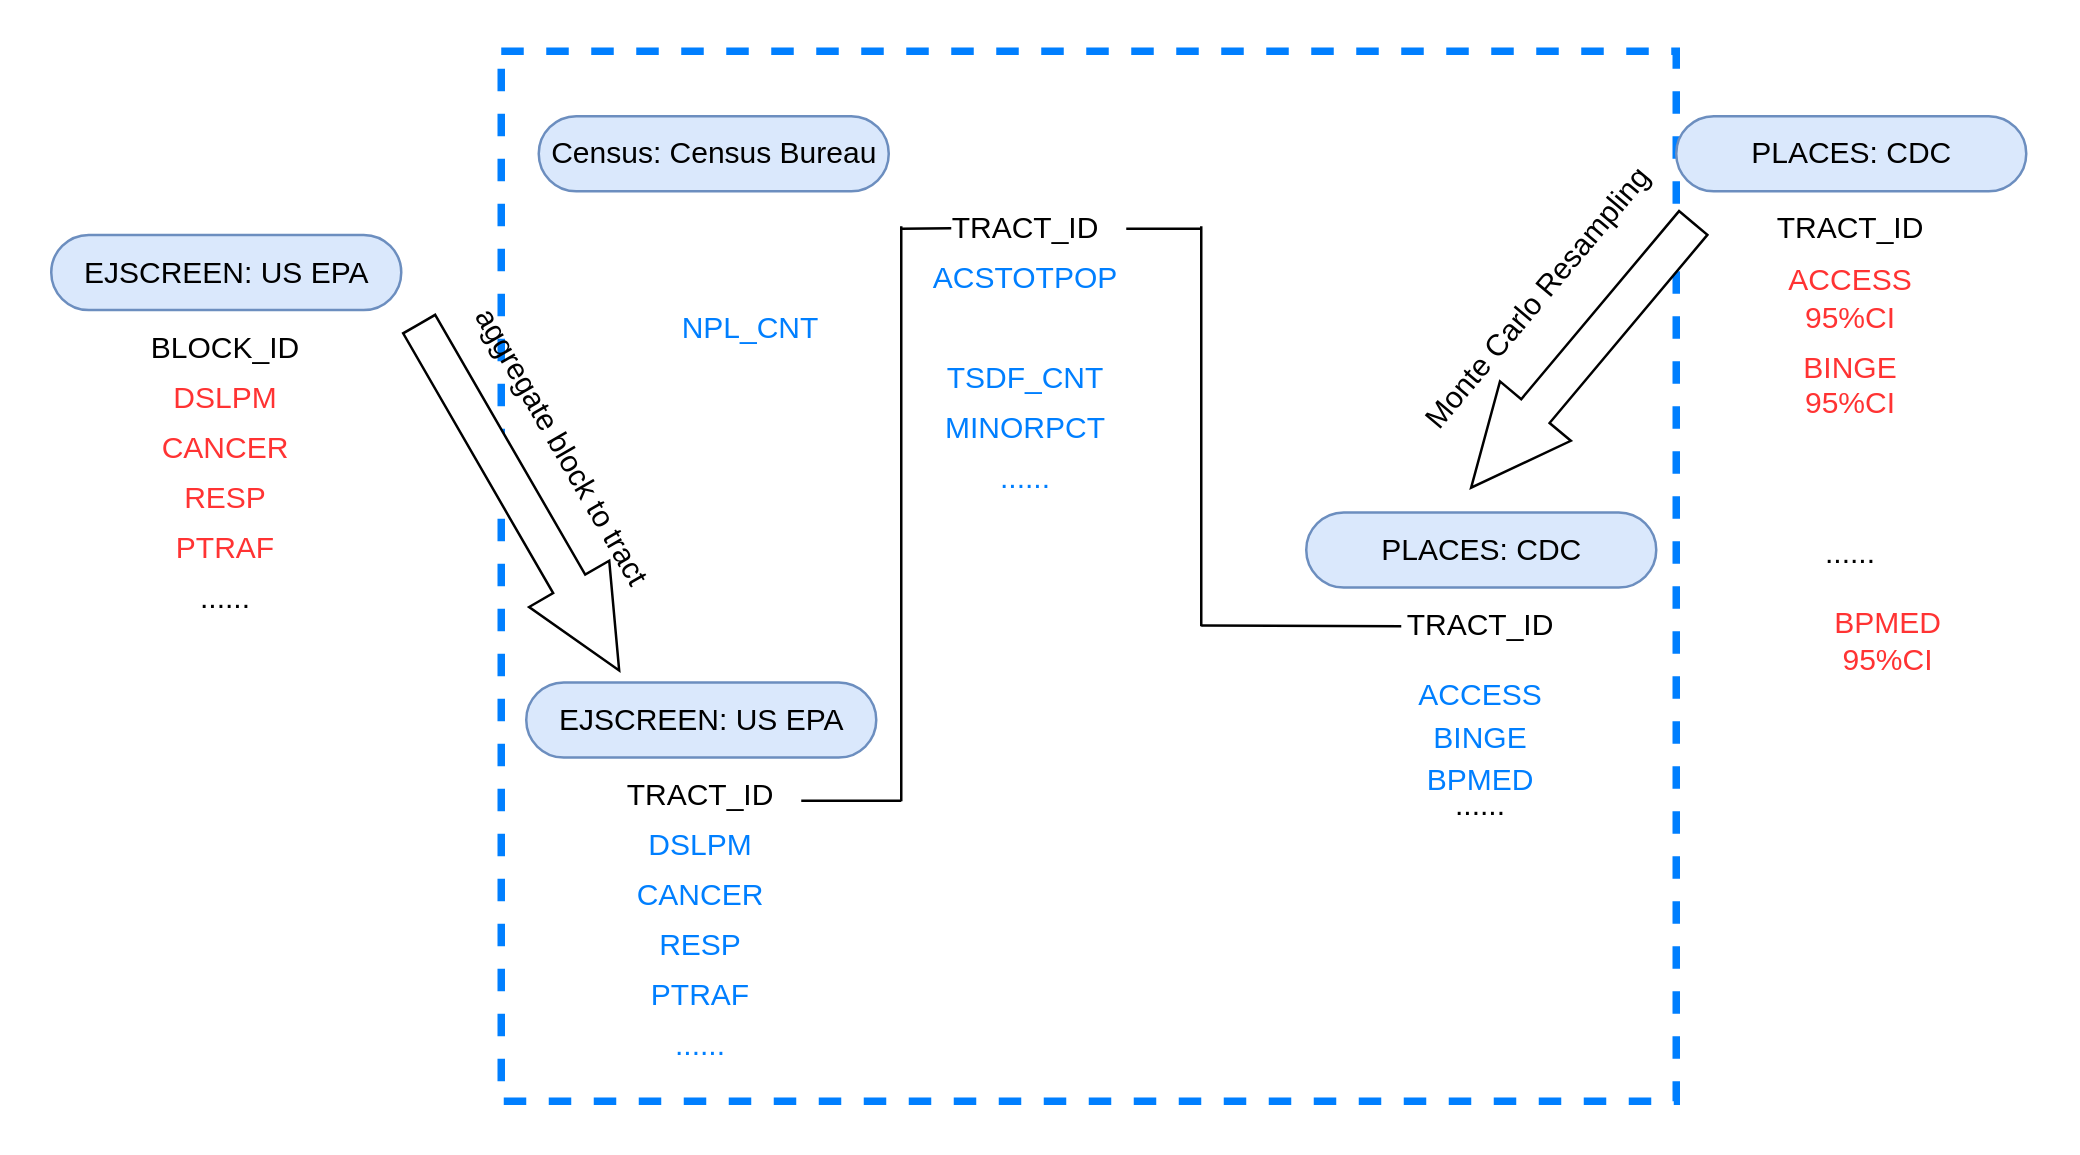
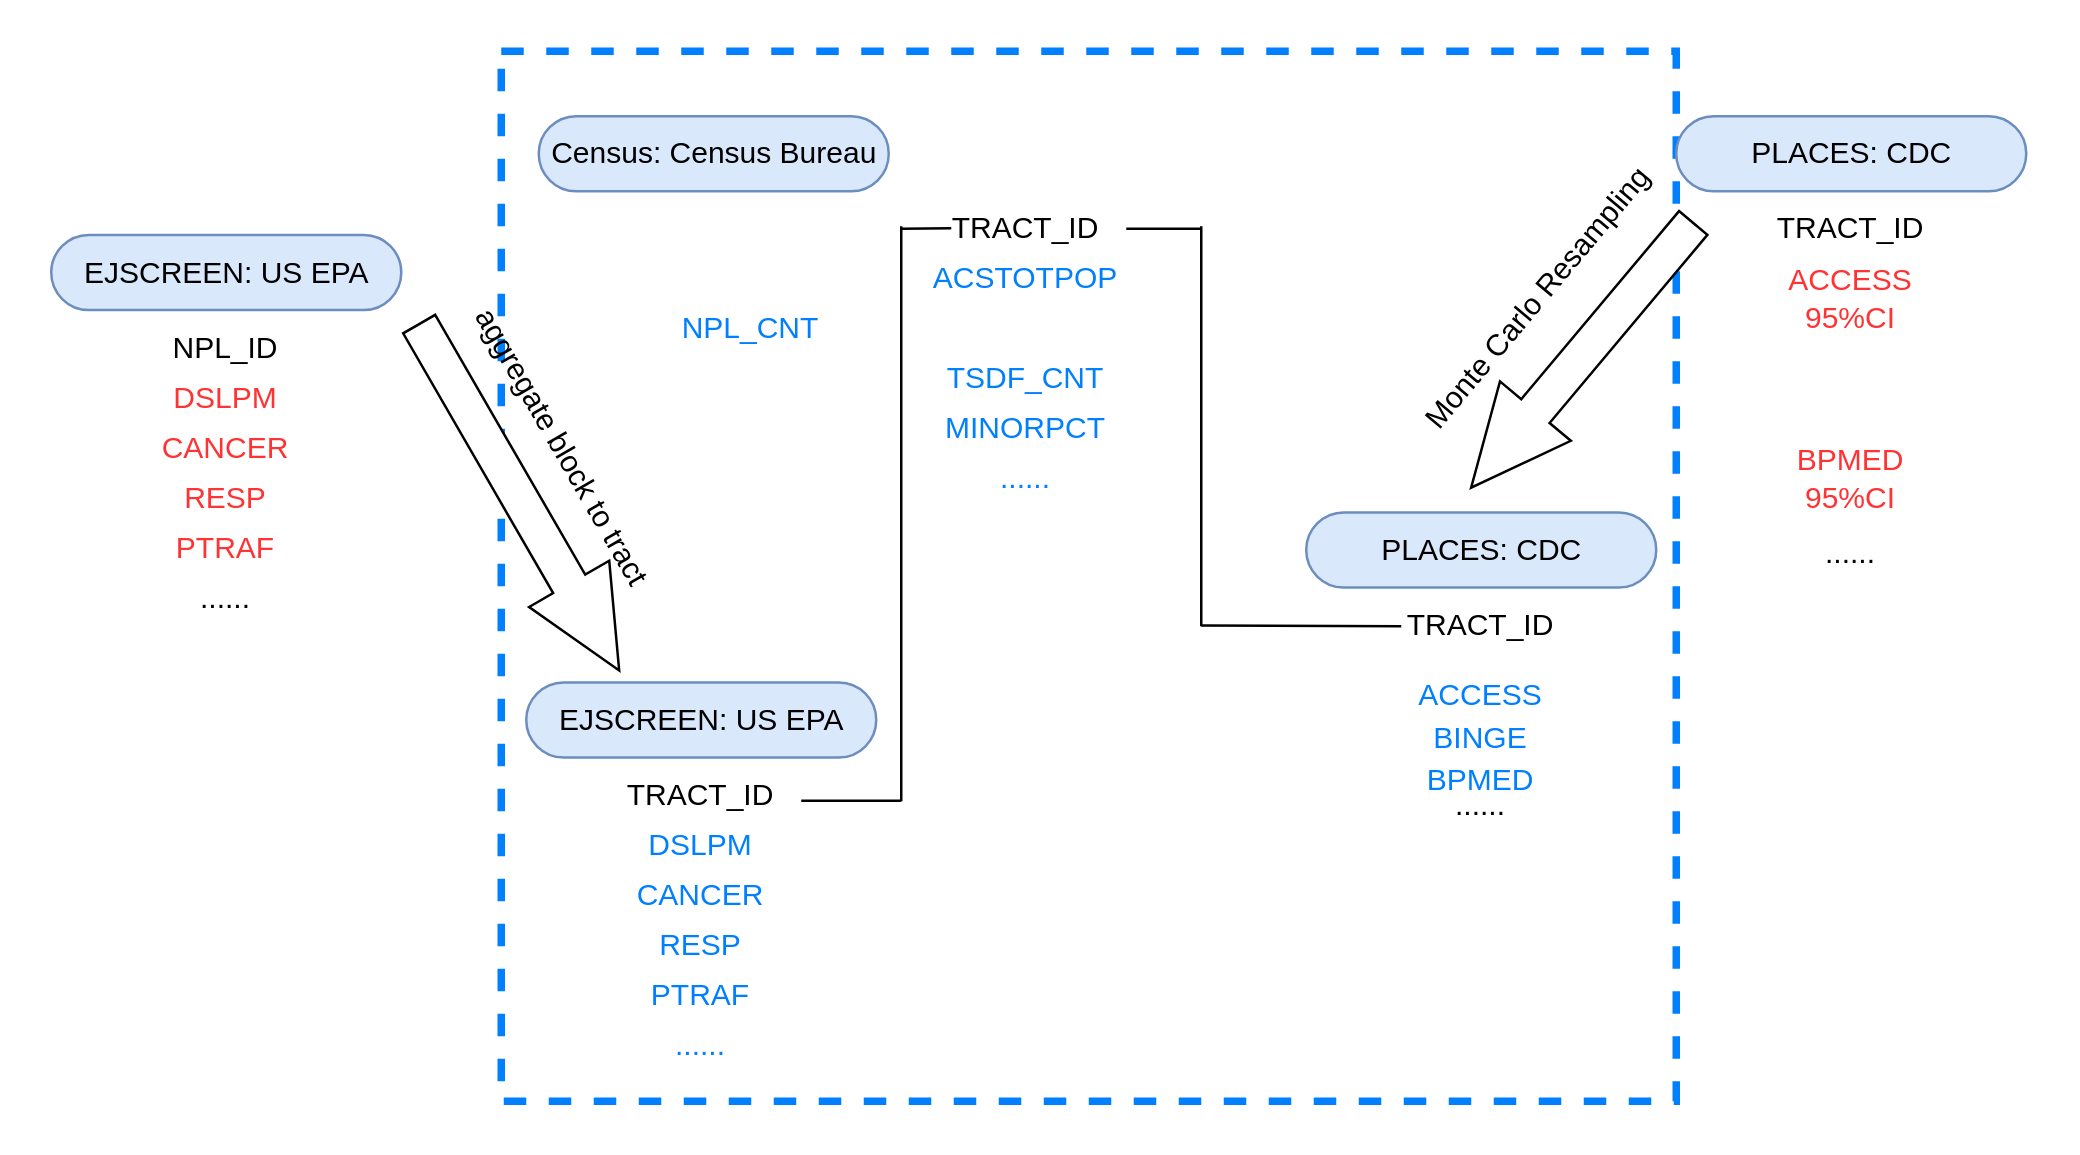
- <mxCell id="19" value="BLOCK_ID" style="text;html=1;strokeColor=none;fillColor=none;align=center;verticalAlign=middle;whiteSpace=wrap;rounded=0;glass=1;" vertex="1" parent="1"><mxGeometry x="70" y="128.5" width="40" height="20" as="geometry" /></mxCell>
+ <mxCell id="19" value="NPL_ID" style="text;html=1;strokeColor=none;fillColor=none;align=center;verticalAlign=middle;whiteSpace=wrap;rounded=0;glass=1;" vertex="1" parent="1"><mxGeometry x="70" y="128.5" width="40" height="20" as="geometry" /></mxCell>
- <mxCell id="14" value="BINGE 95%CI&lt;br&gt;&amp;nbsp;" style="text;html=1;strokeColor=none;fillColor=none;align=center;verticalAlign=middle;whiteSpace=wrap;rounded=0;glass=1;fontColor=#FF3333;" vertex="1" parent="1"><mxGeometry x="720" y="151" width="40" height="20" as="geometry" /></mxCell>
- <mxCell id="15" value="BPMED&lt;br&gt;95%CI" style="text;html=1;strokeColor=none;fillColor=none;align=center;verticalAlign=middle;whiteSpace=wrap;rounded=0;glass=1;fontColor=#FF3333;" vertex="1" parent="1"><mxGeometry x="735" y="246" width="40" height="20" as="geometry" /></mxCell>
+ <mxCell id="15" value="BPMED&lt;br&gt;95%CI" style="text;html=1;strokeColor=none;fillColor=none;align=center;verticalAlign=middle;whiteSpace=wrap;rounded=0;glass=1;fontColor=#FF3333;" vertex="1" parent="1"><mxGeometry x="720" y="181" width="40" height="20" as="geometry" /></mxCell>
